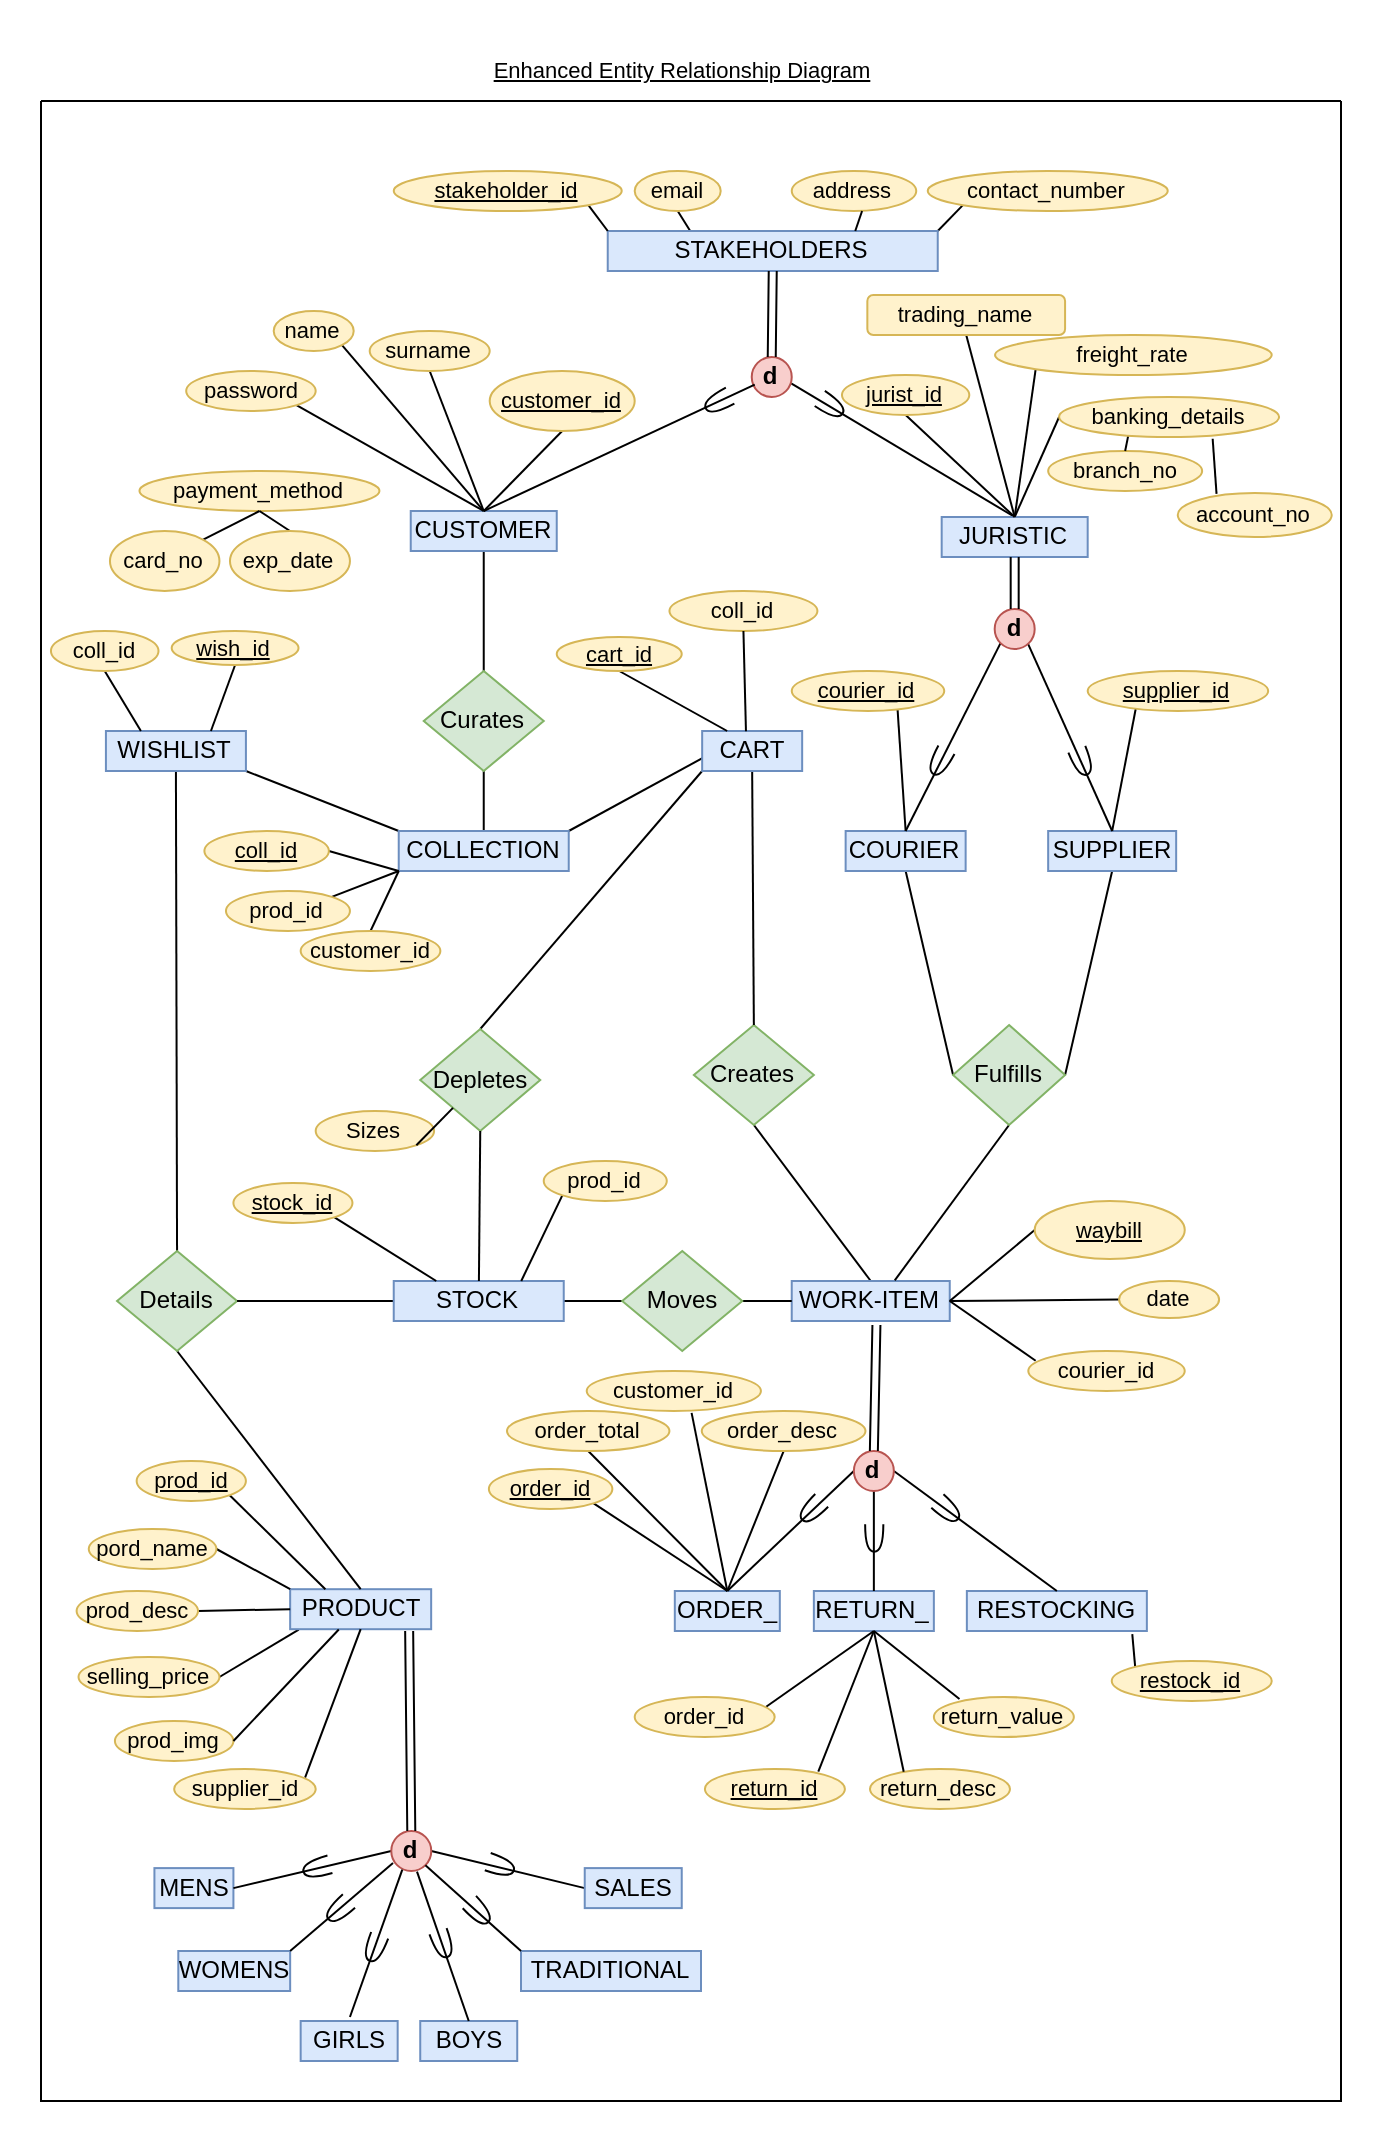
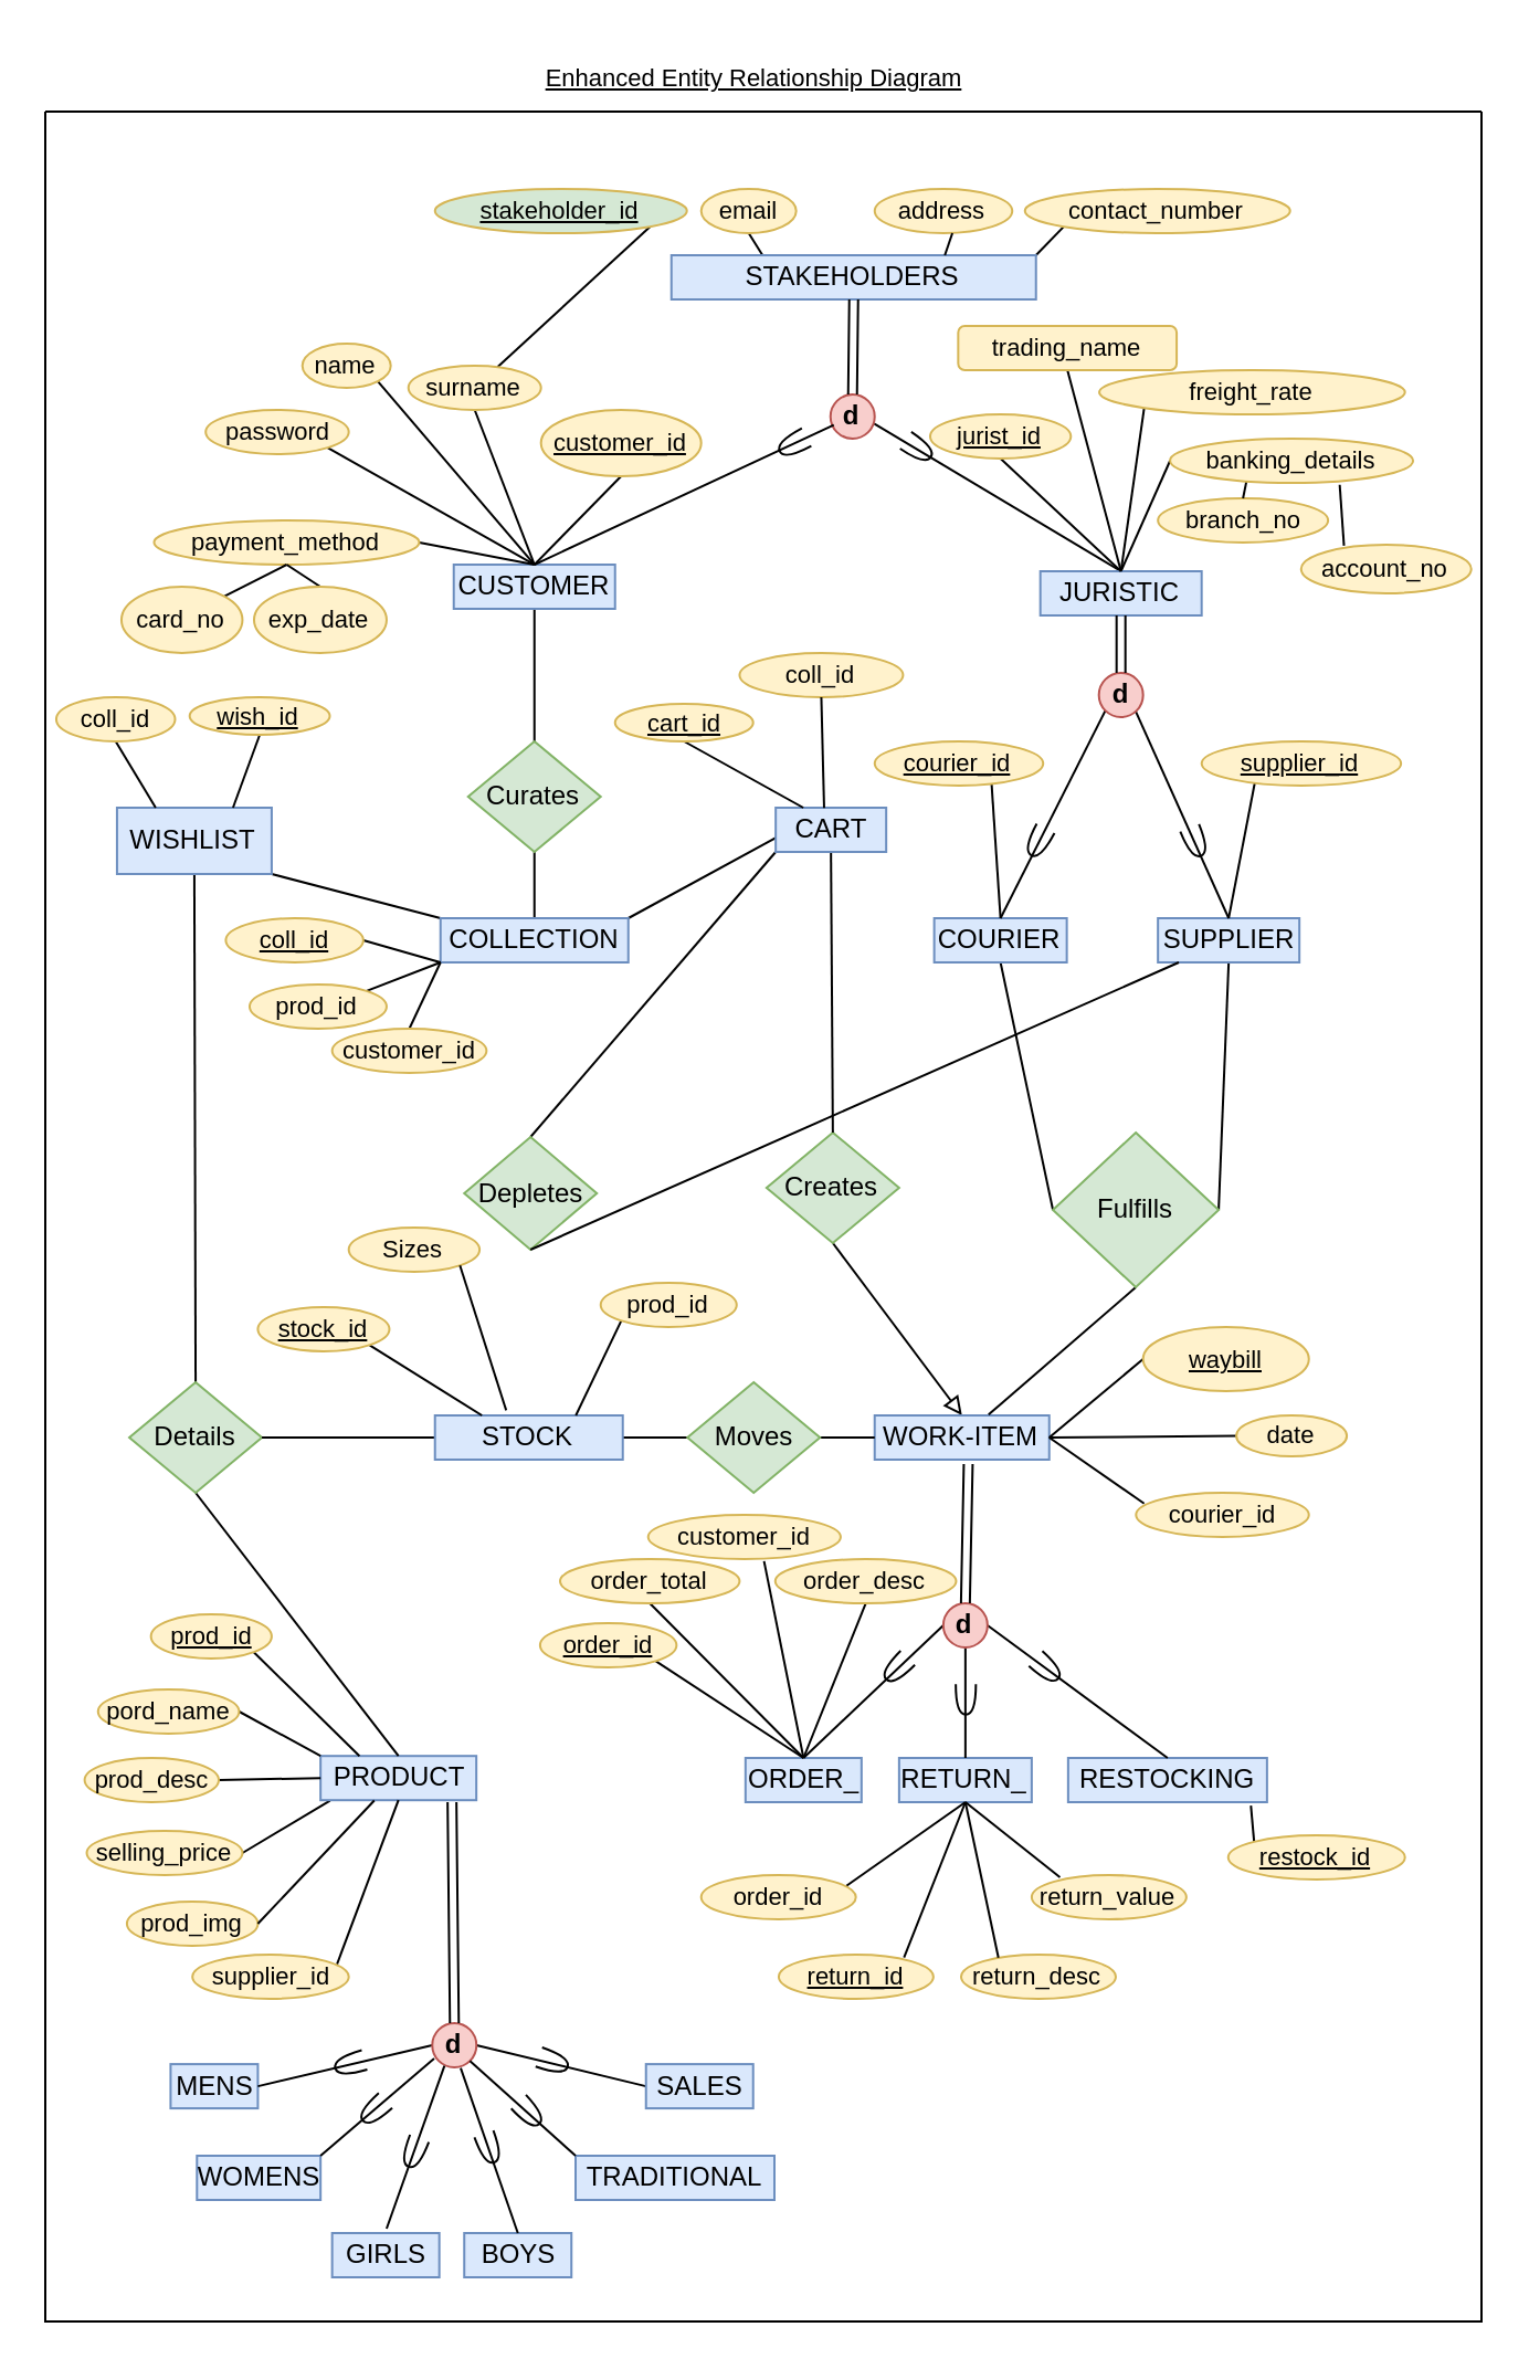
- <mxCell id="59" value="&lt;u&gt;stakeholder_id&lt;/u&gt;" style="ellipse;whiteSpace=wrap;html=1;fontFamily=Helvetica;fontSize=11;labelBackgroundColor=none;fillColor=#fff2cc;strokeColor=#d6b656;" vertex="1" parent="2"><mxGeometry x="176.37" y="35" width="114" height="20" as="geometry" /></mxCell>
+ <mxCell id="59" value="&lt;u&gt;stakeholder_id&lt;/u&gt;" style="ellipse;whiteSpace=wrap;html=1;fontFamily=Helvetica;fontSize=11;labelBackgroundColor=none;fillColor=#d5e8d4;strokeColor=#d6b656;" vertex="1" parent="2"><mxGeometry x="176.37" y="35" width="114" height="20" as="geometry" /></mxCell>
- <mxCell id="58" style="edgeStyle=none;rounded=0;orthogonalLoop=1;jettySize=auto;html=1;exitX=1;exitY=1;exitDx=0;exitDy=0;entryX=0;entryY=0;entryDx=0;entryDy=0;strokeColor=default;align=center;verticalAlign=middle;fontFamily=Helvetica;fontSize=11;fontColor=default;labelBackgroundColor=default;endArrow=none;endFill=0;" edge="1" parent="2" source="59" target="5"><mxGeometry relative="1" as="geometry" /></mxCell>
+ <mxCell id="58" style="edgeStyle=none;rounded=0;orthogonalLoop=1;jettySize=auto;html=1;exitX=1;exitY=1;exitDx=0;exitDy=0;strokeColor=default;align=center;verticalAlign=middle;fontFamily=Helvetica;fontSize=11;fontColor=default;labelBackgroundColor=default;endArrow=none;endFill=0;" edge="1" parent="2" source="59" target="62"><mxGeometry relative="1" as="geometry" /></mxCell>
+ <mxCell id="69" style="edgeStyle=none;rounded=0;orthogonalLoop=1;jettySize=auto;html=1;exitX=1;exitY=0.5;exitDx=0;exitDy=0;entryX=0.5;entryY=0;entryDx=0;entryDy=0;strokeColor=default;align=center;verticalAlign=middle;fontFamily=Helvetica;fontSize=11;fontColor=default;labelBackgroundColor=default;endArrow=none;endFill=0;" edge="1" parent="2" source="70" target="7"><mxGeometry relative="1" as="geometry" /></mxCell>
- <mxCell id="26" value="WISHLIST" style="rounded=0;whiteSpace=wrap;html=1;fillColor=#dae8fc;strokeColor=#6c8ebf;" vertex="1" parent="2"><mxGeometry x="32.46" y="315" width="70" height="20" as="geometry" /></mxCell>
+ <mxCell id="26" value="WISHLIST" style="rounded=0;whiteSpace=wrap;html=1;fillColor=#dae8fc;strokeColor=#6c8ebf;" vertex="1" parent="2"><mxGeometry x="32.46" y="315" width="70" height="30" as="geometry" /></mxCell>
- <mxCell id="16" value="Fulfills" style="rhombus;whiteSpace=wrap;html=1;fillColor=#d5e8d4;strokeColor=#82b366;" vertex="1" parent="2"><mxGeometry x="456.04" y="462" width="56" height="50" as="geometry" /></mxCell>
+ <mxCell id="16" value="Fulfills" style="rhombus;whiteSpace=wrap;html=1;fillColor=#d5e8d4;strokeColor=#82b366;" vertex="1" parent="2"><mxGeometry x="456.04" y="462" width="75" height="70" as="geometry" /></mxCell>
- <mxCell id="163" style="edgeStyle=none;rounded=0;orthogonalLoop=1;jettySize=auto;html=1;exitX=1;exitY=1;exitDx=0;exitDy=0;strokeColor=default;align=center;verticalAlign=middle;fontFamily=Helvetica;fontSize=11;fontColor=default;labelBackgroundColor=default;endArrow=none;endFill=0;" edge="1" parent="2" source="134" target="30"><mxGeometry relative="1" as="geometry" /></mxCell>
+ <mxCell id="163" style="edgeStyle=none;rounded=0;orthogonalLoop=1;jettySize=auto;html=1;exitX=1;exitY=1;exitDx=0;exitDy=0;entryX=0.379;entryY=-0.116;entryDx=0;entryDy=0;entryPerimeter=0;strokeColor=default;align=center;verticalAlign=middle;fontFamily=Helvetica;fontSize=11;fontColor=default;labelBackgroundColor=default;endArrow=none;endFill=0;" edge="1" parent="2" source="134" target="157"><mxGeometry relative="1" as="geometry" /></mxCell>
- <mxCell id="158" style="edgeStyle=none;rounded=0;orthogonalLoop=1;jettySize=auto;html=1;exitX=0.5;exitY=1;exitDx=0;exitDy=0;strokeColor=default;align=center;verticalAlign=middle;fontFamily=Helvetica;fontSize=11;fontColor=default;labelBackgroundColor=default;endArrow=none;endFill=0;" edge="1" parent="2" source="30" target="157"><mxGeometry relative="1" as="geometry"><mxPoint x="219.76" y="585" as="targetPoint" /></mxGeometry></mxCell>
+ <mxCell id="158" style="edgeStyle=none;rounded=0;orthogonalLoop=1;jettySize=auto;html=1;exitX=0.5;exitY=1;exitDx=0;exitDy=0;strokeColor=default;align=center;verticalAlign=middle;fontFamily=Helvetica;fontSize=11;fontColor=default;labelBackgroundColor=default;endArrow=none;endFill=0;" edge="1" parent="2" source="30" target="9"><mxGeometry relative="1" as="geometry"><mxPoint x="219.76" y="585" as="targetPoint" /></mxGeometry></mxCell>
- <mxCell id="10" style="edgeStyle=none;rounded=0;orthogonalLoop=1;jettySize=auto;html=1;exitX=0.5;exitY=1;exitDx=0;exitDy=0;entryX=0.5;entryY=0;entryDx=0;entryDy=0;strokeColor=default;align=center;verticalAlign=middle;fontFamily=Helvetica;fontSize=11;fontColor=default;labelBackgroundColor=default;endArrow=none;endFill=0;" edge="1" parent="2" source="11" target="12"><mxGeometry relative="1" as="geometry" /></mxCell>
+ <mxCell id="10" style="edgeStyle=none;rounded=0;orthogonalLoop=1;jettySize=auto;html=1;exitX=0.5;exitY=1;exitDx=0;exitDy=0;entryX=0.5;entryY=0;entryDx=0;entryDy=0;strokeColor=default;align=center;verticalAlign=middle;fontFamily=Helvetica;fontSize=11;fontColor=default;labelBackgroundColor=default;endArrow=block;endFill=0;" edge="1" parent="2" source="11" target="12"><mxGeometry relative="1" as="geometry" /></mxCell>
